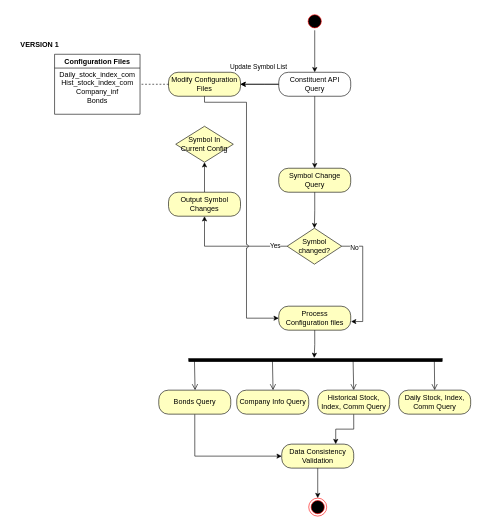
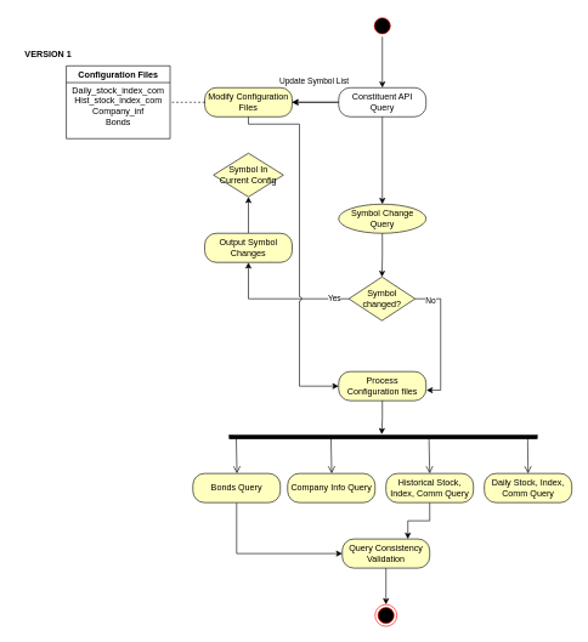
- <mxCell id="3" value="Symbol Change&lt;br&gt;Query" style="rounded=1;whiteSpace=wrap;html=1;arcSize=40;fontColor=#000000;fillColor=#ffffc0;strokeColor=#000000;" vertex="1" parent="1"><mxGeometry x="463.75" y="280" width="120" height="40" as="geometry" /></mxCell>
+ <mxCell id="3" value="Symbol Change&lt;br&gt;Query" style="ellipse;whiteSpace=wrap;html=1;arcSize=40;fontColor=#000000;fillColor=#ffffc0;strokeColor=#000000;" vertex="1" parent="1"><mxGeometry x="463.75" y="280" width="120" height="40" as="geometry" /></mxCell>
- <mxCell id="14" value="Data Consistency Validation" style="rounded=1;whiteSpace=wrap;html=1;arcSize=40;fontColor=#000000;fillColor=#ffffc0;strokeColor=#000000;" vertex="1" parent="1"><mxGeometry x="468.75" y="740" width="120" height="40" as="geometry" /></mxCell>
+ <mxCell id="14" value="Query Consistency Validation" style="rounded=1;whiteSpace=wrap;html=1;arcSize=40;fontColor=#000000;fillColor=#ffffc0;strokeColor=#000000;" vertex="1" parent="1"><mxGeometry x="468.75" y="740" width="120" height="40" as="geometry" /></mxCell>
